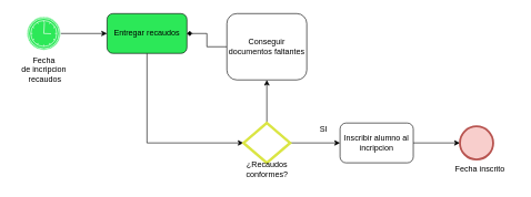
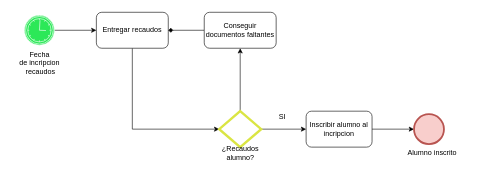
- <mxCell id="5" value="Entregar recaudos" style="rounded=1;whiteSpace=wrap;html=1;fillColor=#2ce858;" vertex="1" parent="1"><mxGeometry x="160" y="20" width="120" height="60" as="geometry" /></mxCell>
+ <mxCell id="5" value="Entregar recaudos" style="rounded=1;whiteSpace=wrap;html=1;" vertex="1" parent="1"><mxGeometry x="160" y="20" width="120" height="60" as="geometry" /></mxCell>
- <mxCell id="7" value="Conseguir documentos faltantes" style="rounded=1;whiteSpace=wrap;html=1;" vertex="1" parent="1"><mxGeometry x="340" y="20" width="120" height="100" as="geometry" /></mxCell>
+ <mxCell id="7" value="Conseguir documentos faltantes" style="rounded=1;whiteSpace=wrap;html=1;" vertex="1" parent="1"><mxGeometry x="340" y="20" width="120" height="60" as="geometry" /></mxCell>
- <mxCell id="14" value="SI" style="text;html=1;align=center;verticalAlign=middle;resizable=0;points=[];autosize=1;strokeColor=none;fillColor=none;" vertex="1" parent="1"><mxGeometry x="470" y="180" width="30" height="30" as="geometry" /></mxCell>
+ <mxCell id="14" value="SI" style="text;html=1;align=center;verticalAlign=middle;resizable=0;points=[];autosize=1;strokeColor=none;fillColor=none;" vertex="1" parent="1"><mxGeometry x="455" y="180" width="30" height="30" as="geometry" /></mxCell>
- <mxCell id="16" value="¿Recaudos &lt;br&gt;conformes?" style="text;html=1;align=center;verticalAlign=middle;resizable=0;points=[];autosize=1;strokeColor=none;fillColor=none;" vertex="1" parent="1"><mxGeometry x="355" y="235" width="90" height="40" as="geometry" /></mxCell>
+ <mxCell id="16" value="¿Recaudos &lt;br&gt;alumno?" style="text;html=1;align=center;verticalAlign=middle;resizable=0;points=[];autosize=1;strokeColor=none;fillColor=none;" vertex="1" parent="1"><mxGeometry x="355" y="235" width="90" height="40" as="geometry" /></mxCell>
- <mxCell id="15" value="Fecha inscrito" style="text;html=1;align=center;verticalAlign=middle;resizable=0;points=[];autosize=1;strokeColor=none;fillColor=none;" vertex="1" parent="1"><mxGeometry x="665" y="240" width="110" height="30" as="geometry" /></mxCell>
+ <mxCell id="15" value="Alumno inscrito" style="text;html=1;align=center;verticalAlign=middle;resizable=0;points=[];autosize=1;strokeColor=none;fillColor=none;" vertex="1" parent="1"><mxGeometry x="665" y="240" width="110" height="30" as="geometry" /></mxCell>
